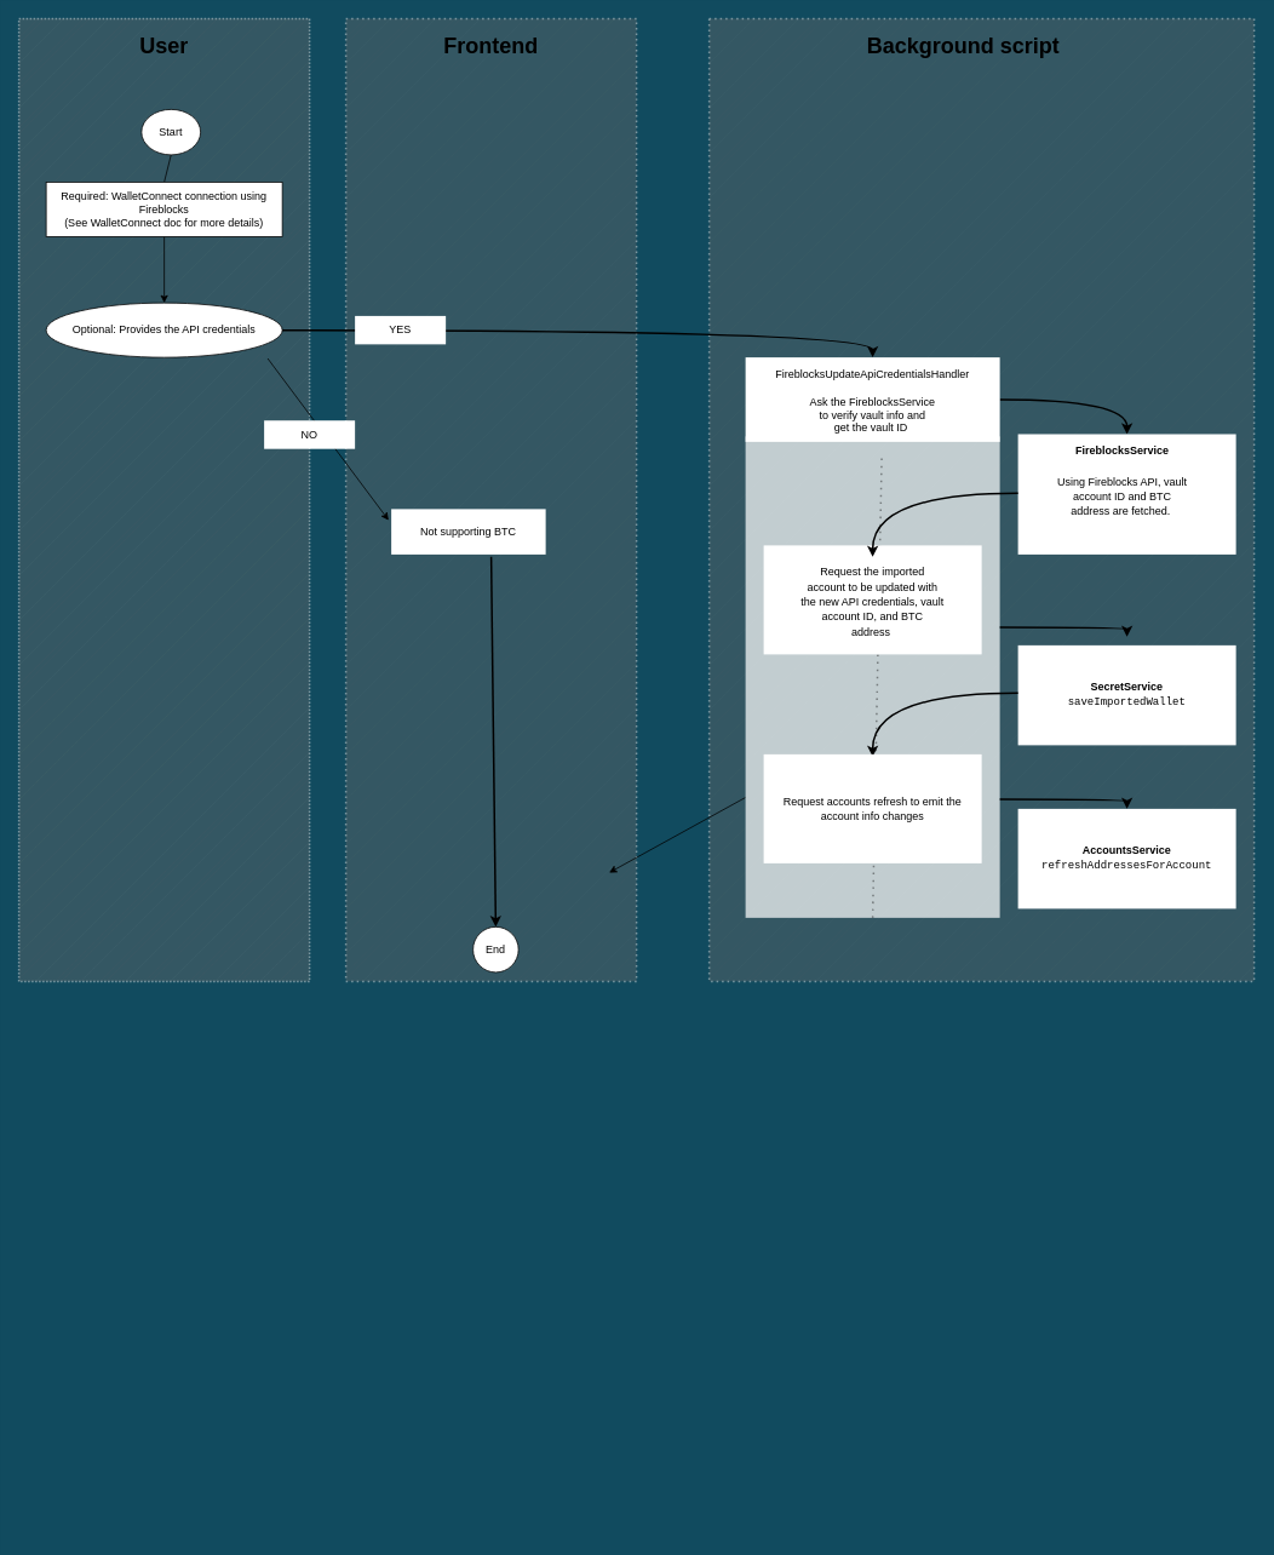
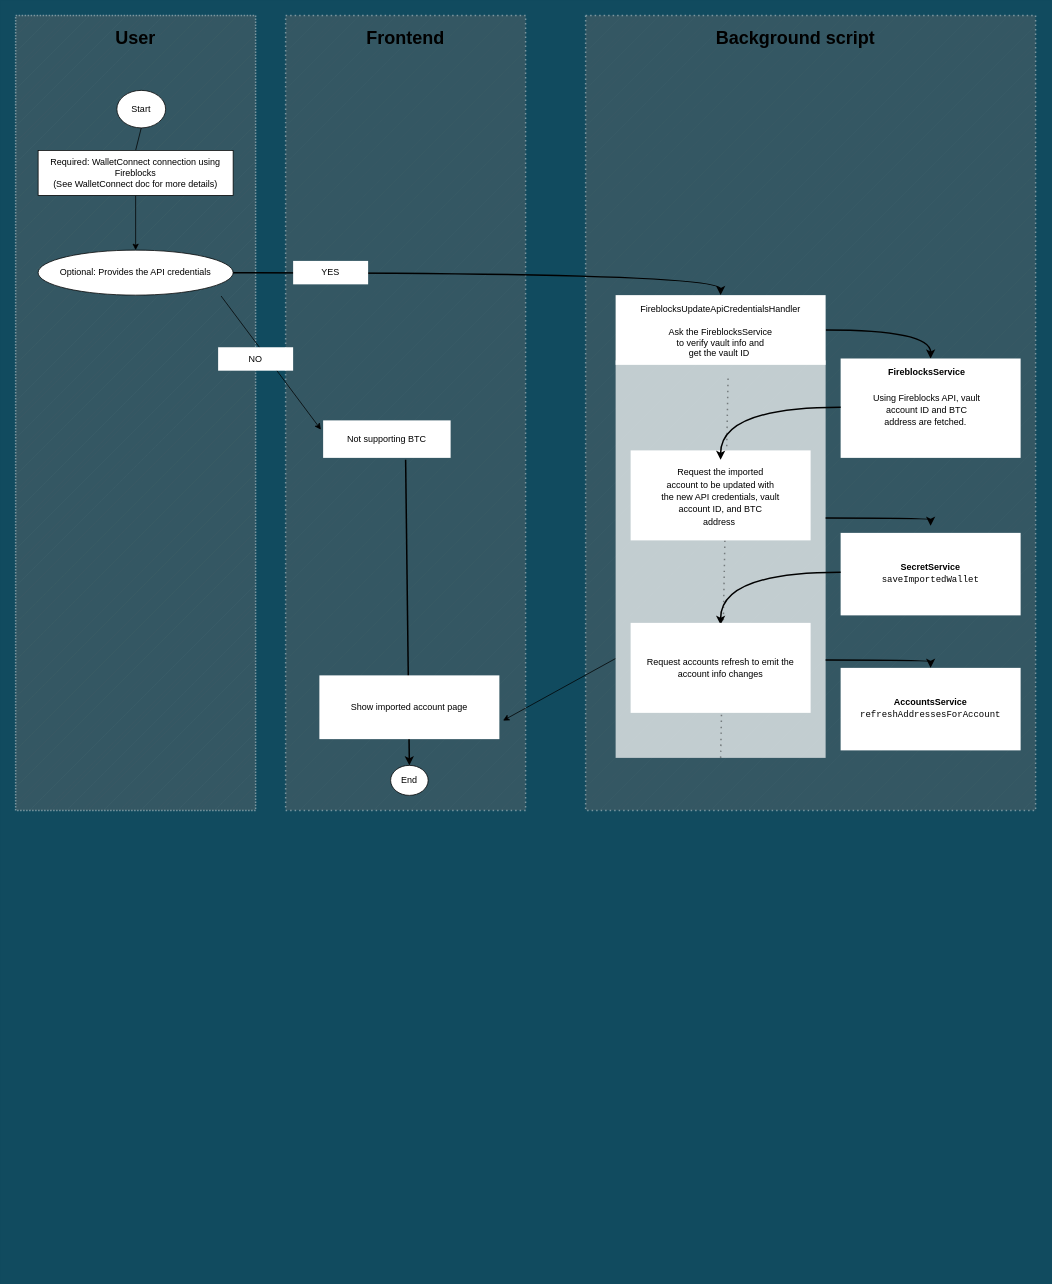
+ <mxCell id="40" value="Show imported account page" style="whiteSpace=wrap;html=1;rounded=0;strokeColor=none;" parent="1" vertex="1"><mxGeometry x="425" y="900" width="240" height="85" as="geometry" /></mxCell>
- <mxCell id="23" value="End" style="ellipse;whiteSpace=wrap;html=1;aspect=fixed;labelPosition=center;verticalLabelPosition=middle;align=center;verticalAlign=middle;rounded=0;" parent="1" vertex="1"><mxGeometry x="520" y="1020" width="50" height="50" as="geometry" /></mxCell>
+ <mxCell id="23" value="End" style="ellipse;whiteSpace=wrap;html=1;aspect=fixed;labelPosition=center;verticalLabelPosition=middle;align=center;verticalAlign=middle;rounded=0;" parent="1" vertex="1"><mxGeometry x="520" y="1020" width="50" height="40" as="geometry" /></mxCell>
